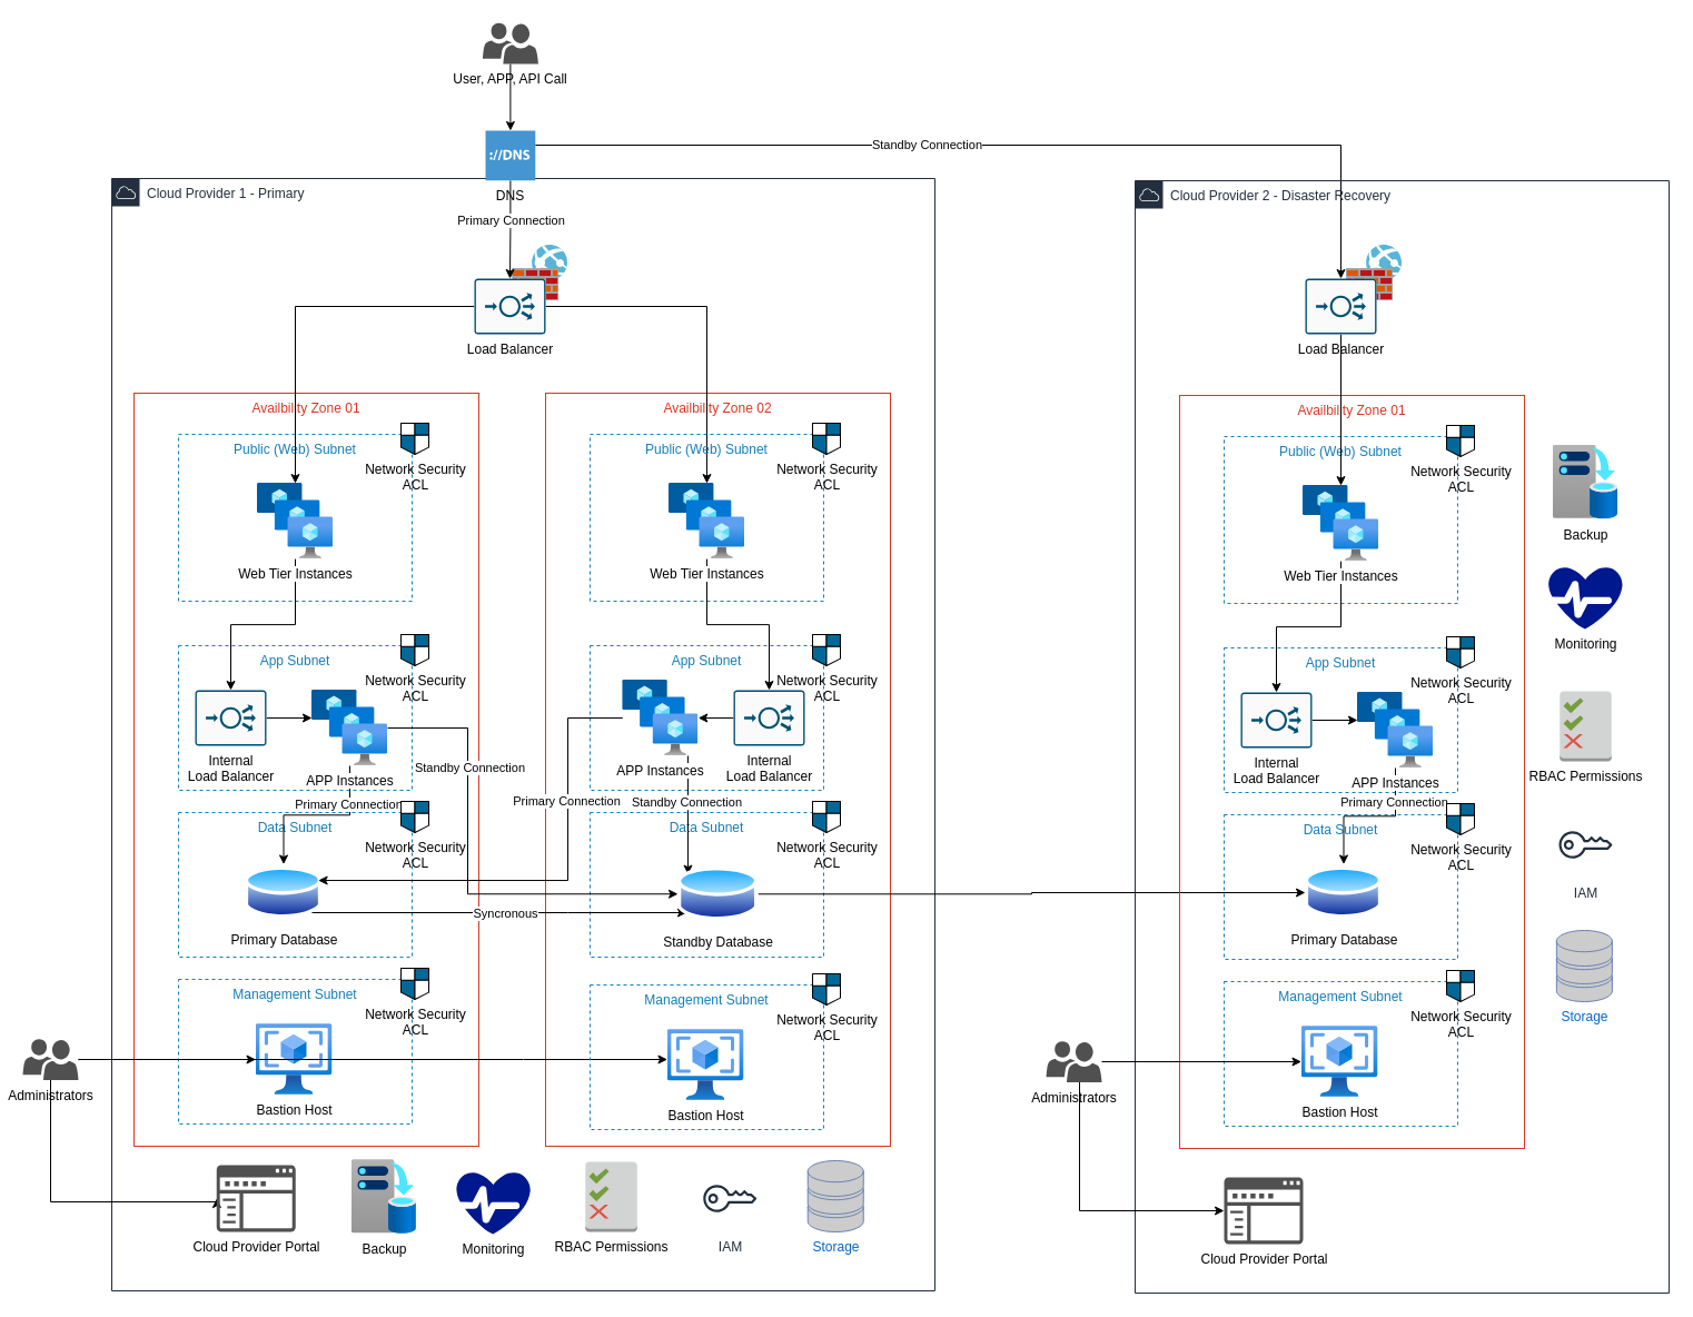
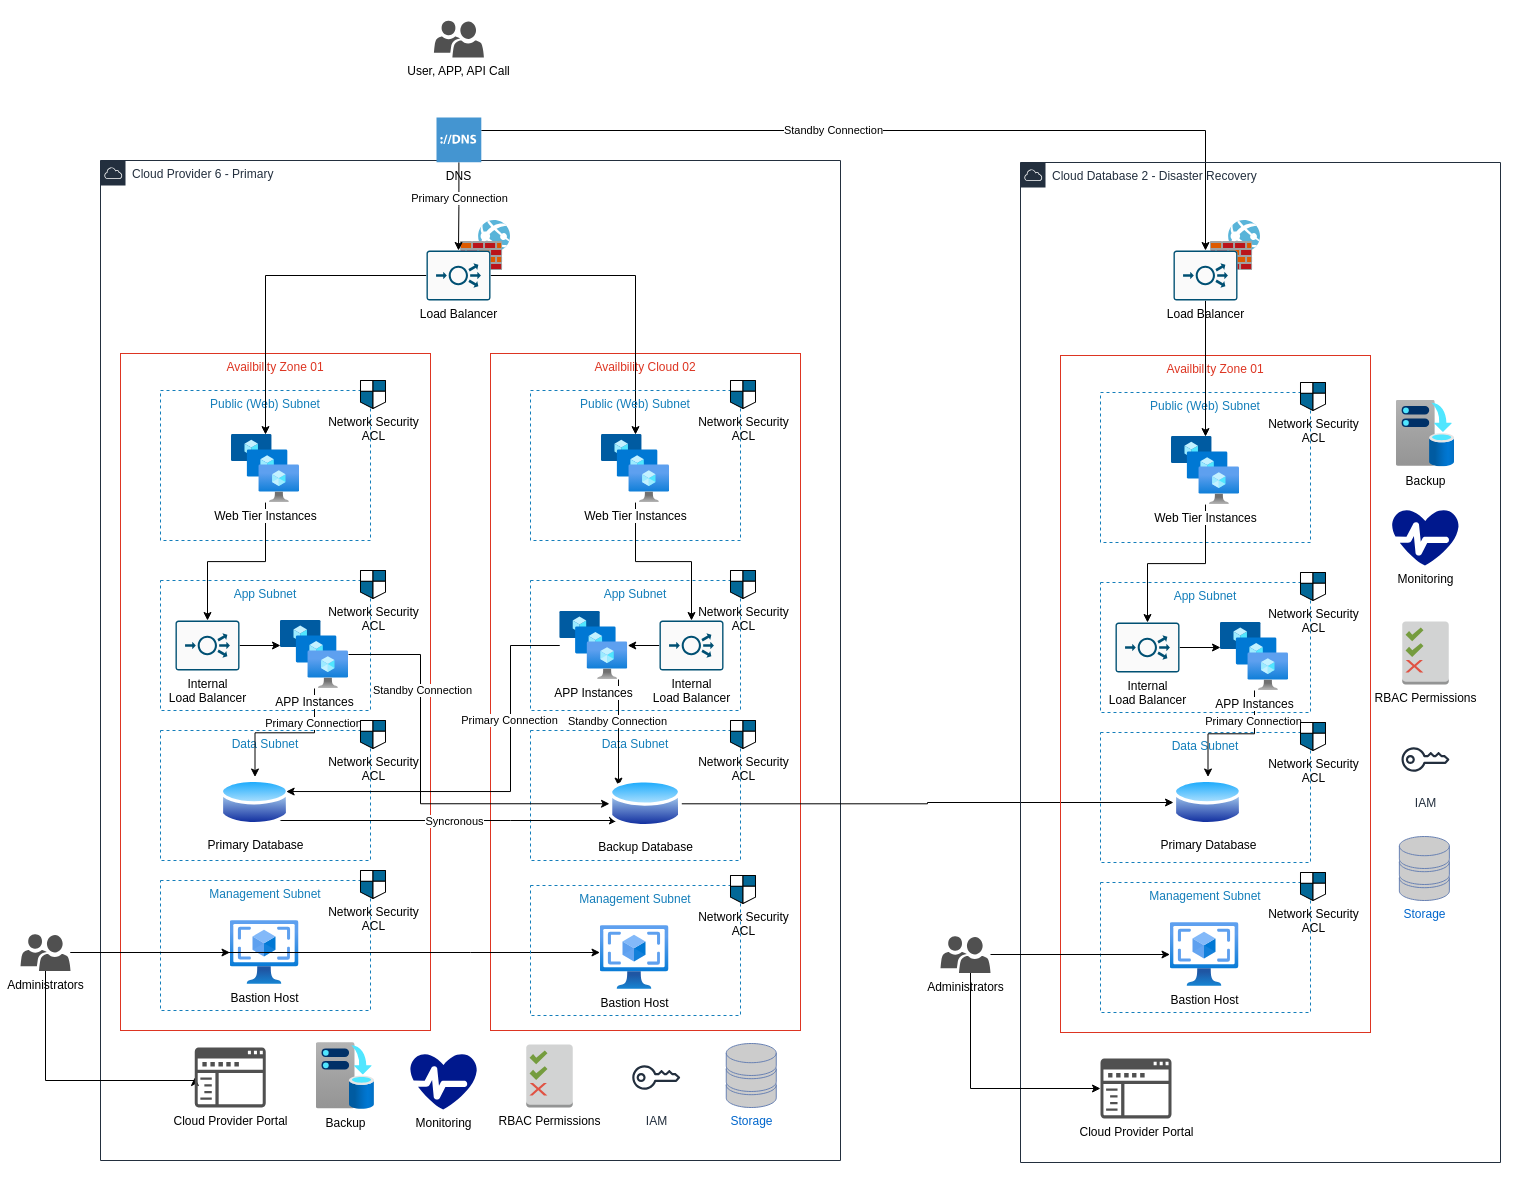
- <mxCell id="12" style="edgeStyle=orthogonalEdgeStyle;rounded=0;orthogonalLoop=1;jettySize=auto;html=1;" edge="1" parent="1" source="13" target="21"><mxGeometry relative="1" as="geometry" /></mxCell>
- <mxCell id="2" value="Cloud Provider 1 - Primary" style="points=[[0,0],[0.25,0],[0.5,0],[0.75,0],[1,0],[1,0.25],[1,0.5],[1,0.75],[1,1],[0.75,1],[0.5,1],[0.25,1],[0,1],[0,0.75],[0,0.5],[0,0.25]];outlineConnect=0;gradientColor=none;html=1;whiteSpace=wrap;fontSize=12;fontStyle=0;shape=mxgraph.aws4.group;grIcon=mxgraph.aws4.group_aws_cloud;strokeColor=#232F3E;fillColor=none;verticalAlign=top;align=left;spacingLeft=30;fontColor=#232F3E;dashed=0;" vertex="1" parent="1"><mxGeometry x="100" y="160" width="740" height="1000" as="geometry" /></mxCell>
+ <mxCell id="2" value="Cloud Provider 6 - Primary" style="points=[[0,0],[0.25,0],[0.5,0],[0.75,0],[1,0],[1,0.25],[1,0.5],[1,0.75],[1,1],[0.75,1],[0.5,1],[0.25,1],[0,1],[0,0.75],[0,0.5],[0,0.25]];outlineConnect=0;gradientColor=none;html=1;whiteSpace=wrap;fontSize=12;fontStyle=0;shape=mxgraph.aws4.group;grIcon=mxgraph.aws4.group_aws_cloud;strokeColor=#232F3E;fillColor=none;verticalAlign=top;align=left;spacingLeft=30;fontColor=#232F3E;dashed=0;" vertex="1" parent="1"><mxGeometry x="100" y="160" width="740" height="1000" as="geometry" /></mxCell>
- <mxCell id="67" value="Cloud Provider 2 - Disaster Recovery" style="points=[[0,0],[0.25,0],[0.5,0],[0.75,0],[1,0],[1,0.25],[1,0.5],[1,0.75],[1,1],[0.75,1],[0.5,1],[0.25,1],[0,1],[0,0.75],[0,0.5],[0,0.25]];outlineConnect=0;gradientColor=none;html=1;whiteSpace=wrap;fontSize=12;fontStyle=0;shape=mxgraph.aws4.group;grIcon=mxgraph.aws4.group_aws_cloud;strokeColor=#232F3E;fillColor=none;verticalAlign=top;align=left;spacingLeft=30;fontColor=#232F3E;dashed=0;" vertex="1" parent="1"><mxGeometry x="1020" y="162" width="480" height="1000" as="geometry" /></mxCell>
+ <mxCell id="67" value="Cloud Database 2 - Disaster Recovery" style="points=[[0,0],[0.25,0],[0.5,0],[0.75,0],[1,0],[1,0.25],[1,0.5],[1,0.75],[1,1],[0.75,1],[0.5,1],[0.25,1],[0,1],[0,0.75],[0,0.5],[0,0.25]];outlineConnect=0;gradientColor=none;html=1;whiteSpace=wrap;fontSize=12;fontStyle=0;shape=mxgraph.aws4.group;grIcon=mxgraph.aws4.group_aws_cloud;strokeColor=#232F3E;fillColor=none;verticalAlign=top;align=left;spacingLeft=30;fontColor=#232F3E;dashed=0;" vertex="1" parent="1"><mxGeometry x="1020" y="162" width="480" height="1000" as="geometry" /></mxCell>
- <mxCell id="5" value="Availbility Zone 02" style="fillColor=none;strokeColor=#DD3522;verticalAlign=top;fontStyle=0;fontColor=#DD3522;" vertex="1" parent="1"><mxGeometry x="490" y="353" width="310" height="677" as="geometry" /></mxCell>
+ <mxCell id="5" value="Availbility Cloud 02" style="fillColor=none;strokeColor=#DD3522;verticalAlign=top;fontStyle=0;fontColor=#DD3522;" vertex="1" parent="1"><mxGeometry x="490" y="353" width="310" height="677" as="geometry" /></mxCell>
- <mxCell id="45" value="Standby Database" style="aspect=fixed;perimeter=ellipsePerimeter;html=1;align=center;shadow=0;dashed=0;spacingTop=3;image;image=img/lib/active_directory/database.svg;" vertex="1" parent="1"><mxGeometry x="609" y="776.5" width="72.29" height="53.5" as="geometry" /></mxCell>
+ <mxCell id="45" value="Backup Database" style="aspect=fixed;perimeter=ellipsePerimeter;html=1;align=center;shadow=0;dashed=0;spacingTop=3;image;image=img/lib/active_directory/database.svg;" vertex="1" parent="1"><mxGeometry x="609" y="776.5" width="72.29" height="53.5" as="geometry" /></mxCell>
